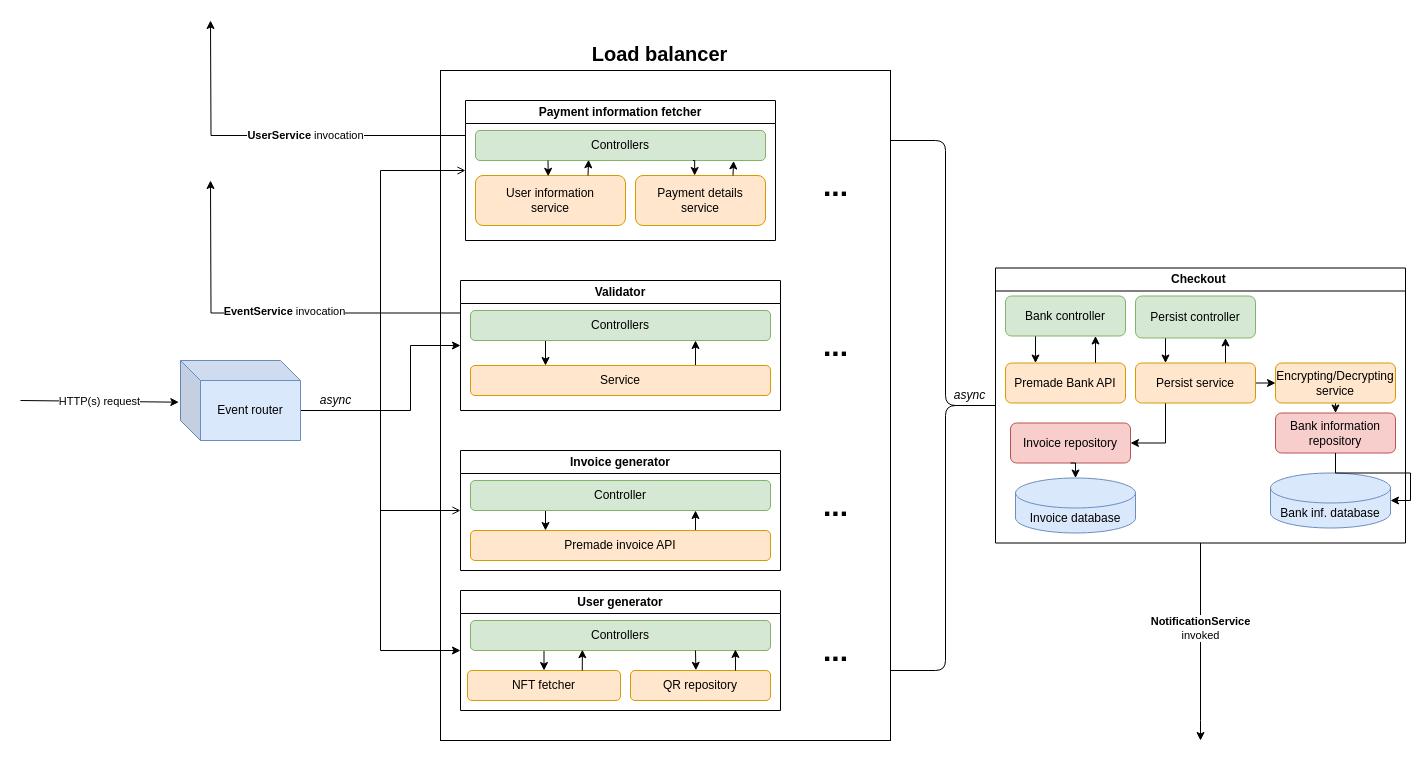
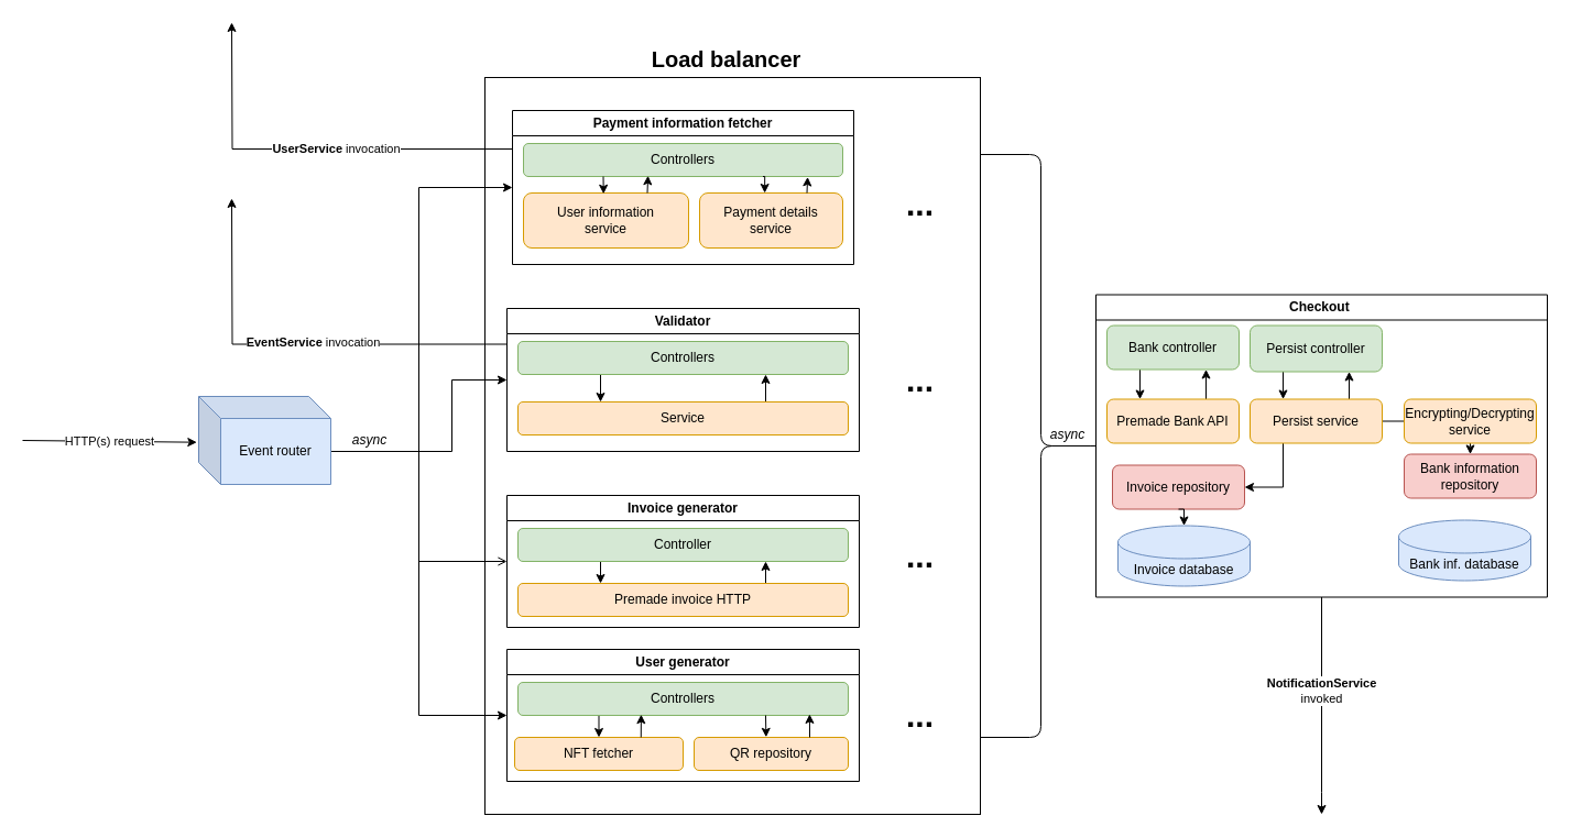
- <mxCell id="3" style="edgeStyle=orthogonalEdgeStyle;rounded=0;orthogonalLoop=1;jettySize=auto;html=1;exitX=0;exitY=0;exitDx=120;exitDy=50;exitPerimeter=0;entryX=0;entryY=0.5;entryDx=0;entryDy=0;endArrow=open;" edge="1" parent="1" source="7" target="11"><mxGeometry relative="1" as="geometry"><Array as="points"><mxPoint x="380" y="410" /><mxPoint x="380" y="170" /></Array></mxGeometry></mxCell>
+ <mxCell id="3" style="edgeStyle=orthogonalEdgeStyle;rounded=0;orthogonalLoop=1;jettySize=auto;html=1;exitX=0;exitY=0;exitDx=120;exitDy=50;exitPerimeter=0;entryX=0;entryY=0.5;entryDx=0;entryDy=0;" edge="1" parent="1" source="7" target="11"><mxGeometry relative="1" as="geometry"><Array as="points"><mxPoint x="380" y="410" /><mxPoint x="380" y="170" /></Array></mxGeometry></mxCell>
- <mxCell id="56" style="edgeStyle=orthogonalEdgeStyle;rounded=0;orthogonalLoop=1;jettySize=auto;html=1;exitX=1;exitY=0.5;exitDx=0;exitDy=0;entryX=0;entryY=0.5;entryDx=0;entryDy=0;" edge="1" parent="47" source="57" target="62"><mxGeometry relative="1" as="geometry" /></mxCell>
+ <mxCell id="56" style="edgeStyle=orthogonalEdgeStyle;rounded=0;orthogonalLoop=1;jettySize=auto;html=1;exitX=1;exitY=0.5;exitDx=0;exitDy=0;entryX=0;entryY=0.5;entryDx=0;entryDy=0;endArrow=none;" edge="1" parent="47" source="57" target="62"><mxGeometry relative="1" as="geometry" /></mxCell>
- <mxCell id="65" style="edgeStyle=orthogonalEdgeStyle;rounded=0;orthogonalLoop=1;jettySize=auto;html=1;exitX=0.5;exitY=1;exitDx=0;exitDy=0;entryX=1;entryY=0.5;entryDx=0;entryDy=0;entryPerimeter=0;" edge="1" parent="47" source="63" target="64"><mxGeometry relative="1" as="geometry" /></mxCell>
- <mxCell id="30" value="Premade invoice API" style="rounded=1;whiteSpace=wrap;html=1;fillColor=#ffe6cc;strokeColor=#d79b00;" vertex="1" parent="26"><mxGeometry x="10" y="80" width="300" height="30" as="geometry" /></mxCell>
+ <mxCell id="30" value="Premade invoice HTTP" style="rounded=1;whiteSpace=wrap;html=1;fillColor=#ffe6cc;strokeColor=#d79b00;" vertex="1" parent="26"><mxGeometry x="10" y="80" width="300" height="30" as="geometry" /></mxCell>
